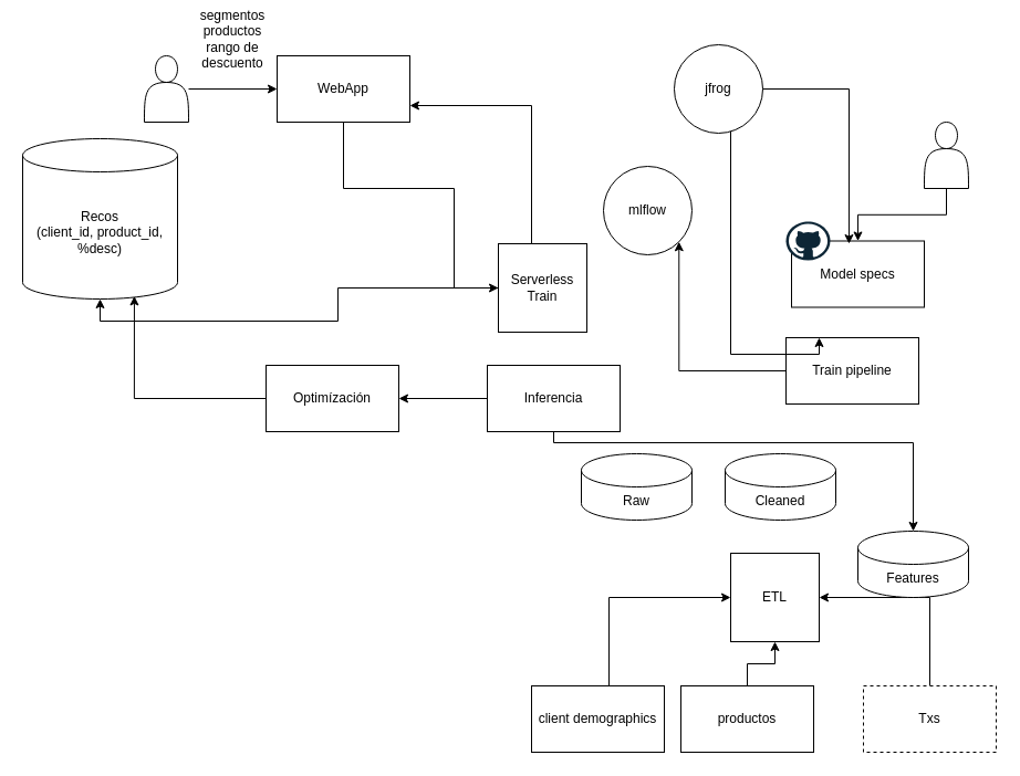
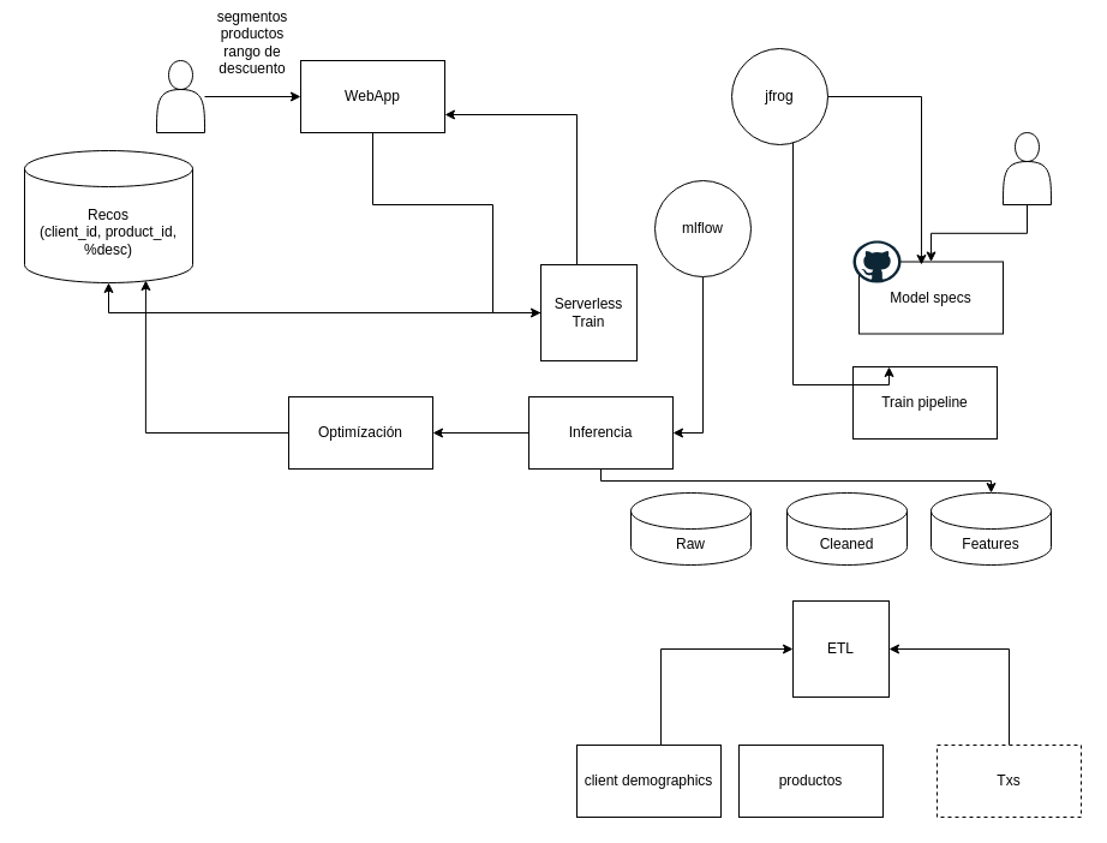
- <mxCell id="6" value="Recos&lt;div&gt;(client_id, product_id, %desc)&lt;/div&gt;" style="shape=cylinder3;whiteSpace=wrap;html=1;boundedLbl=1;backgroundOutline=1;size=15;" vertex="1" parent="1"><mxGeometry x="20" y="125" width="140" height="145" as="geometry" /></mxCell>
+ <mxCell id="6" value="Recos&lt;div&gt;(client_id, product_id, %desc)&lt;/div&gt;" style="shape=cylinder3;whiteSpace=wrap;html=1;boundedLbl=1;backgroundOutline=1;size=15;" vertex="1" parent="1"><mxGeometry x="20" y="125" width="140" height="110" as="geometry" /></mxCell>
+ <mxCell id="25" style="edgeStyle=orthogonalEdgeStyle;rounded=0;orthogonalLoop=1;jettySize=auto;html=1;entryX=1;entryY=0.5;entryDx=0;entryDy=0;" edge="1" parent="1" source="26" target="34"><mxGeometry relative="1" as="geometry" /></mxCell>
- <mxCell id="27" style="edgeStyle=orthogonalEdgeStyle;rounded=0;orthogonalLoop=1;jettySize=auto;html=1;exitX=0;exitY=0.5;exitDx=0;exitDy=0;entryX=1;entryY=1;entryDx=0;entryDy=0;" edge="1" parent="1" source="28" target="26"><mxGeometry relative="1" as="geometry" /></mxCell>
- <mxCell id="17" value="Features" style="shape=cylinder3;whiteSpace=wrap;html=1;boundedLbl=1;backgroundOutline=1;size=15;" vertex="1" parent="1"><mxGeometry x="775" y="480" width="100" height="60" as="geometry" /></mxCell>
+ <mxCell id="17" value="Features" style="shape=cylinder3;whiteSpace=wrap;html=1;boundedLbl=1;backgroundOutline=1;size=15;" vertex="1" parent="1"><mxGeometry x="775" y="410" width="100" height="60" as="geometry" /></mxCell>
- <mxCell id="13" style="edgeStyle=orthogonalEdgeStyle;rounded=0;orthogonalLoop=1;jettySize=auto;html=1;entryX=0.5;entryY=1;entryDx=0;entryDy=0;" edge="1" parent="1" source="14" target="18"><mxGeometry relative="1" as="geometry" /></mxCell>
